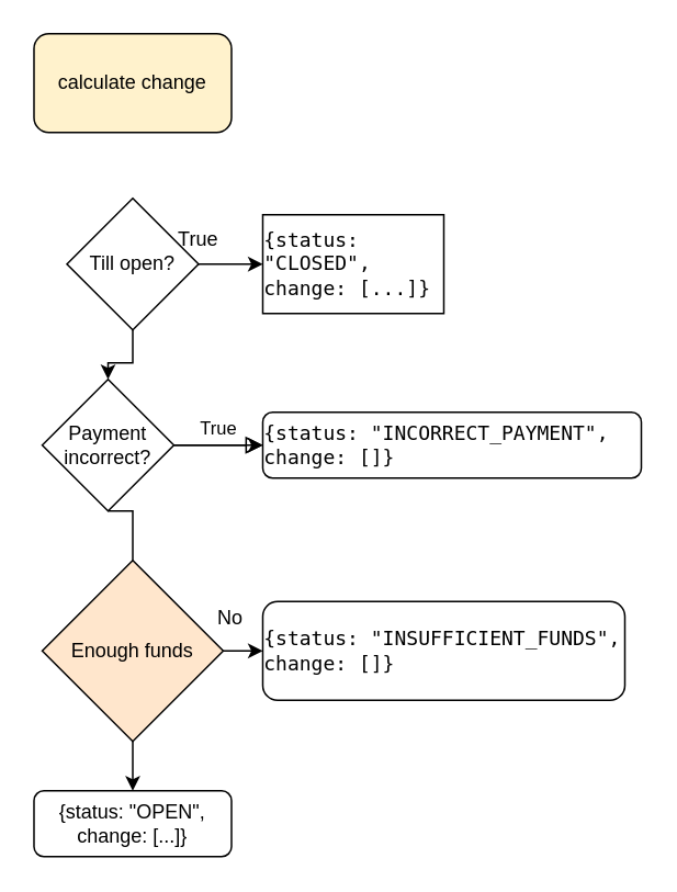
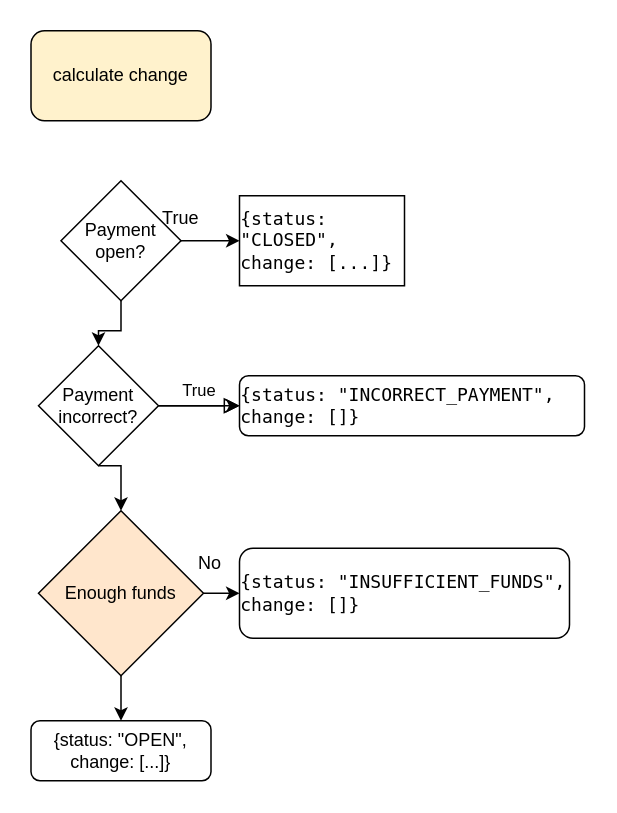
- <mxCell id="9" value="Till open?" style="rhombus;whiteSpace=wrap;html=1;" parent="1" vertex="1"><mxGeometry x="40" y="120" width="80" height="80" as="geometry" /></mxCell>
+ <mxCell id="9" value="Payment open?" style="rhombus;whiteSpace=wrap;html=1;" parent="1" vertex="1"><mxGeometry x="40" y="120" width="80" height="80" as="geometry" /></mxCell>
- <mxCell id="12" value="" style="edgeStyle=orthogonalEdgeStyle;rounded=0;orthogonalLoop=1;jettySize=auto;html=1;exitX=0.5;exitY=1;exitDx=0;exitDy=0;entryX=0.5;entryY=0;entryDx=0;entryDy=0;endArrow=none;" parent="1" source="14" target="17" edge="1"><mxGeometry relative="1" as="geometry" /></mxCell>
+ <mxCell id="12" value="" style="edgeStyle=orthogonalEdgeStyle;rounded=0;orthogonalLoop=1;jettySize=auto;html=1;exitX=0.5;exitY=1;exitDx=0;exitDy=0;entryX=0.5;entryY=0;entryDx=0;entryDy=0;" parent="1" source="14" target="17" edge="1"><mxGeometry relative="1" as="geometry" /></mxCell>
